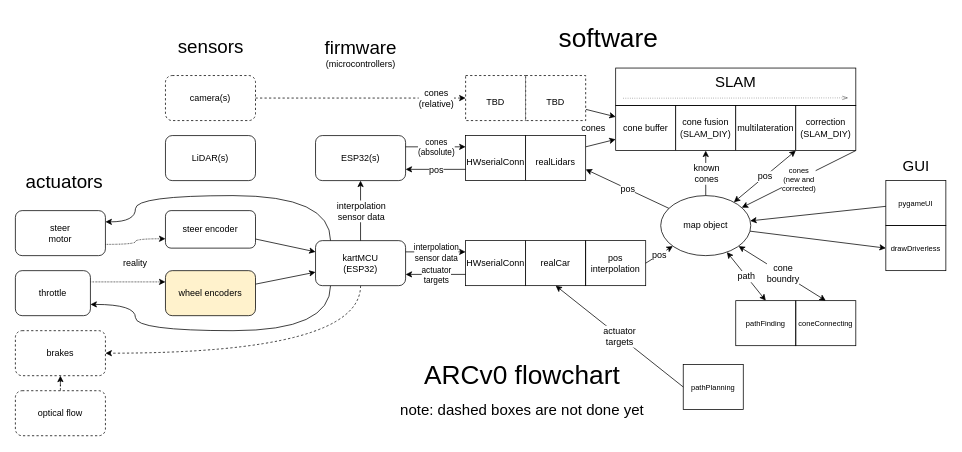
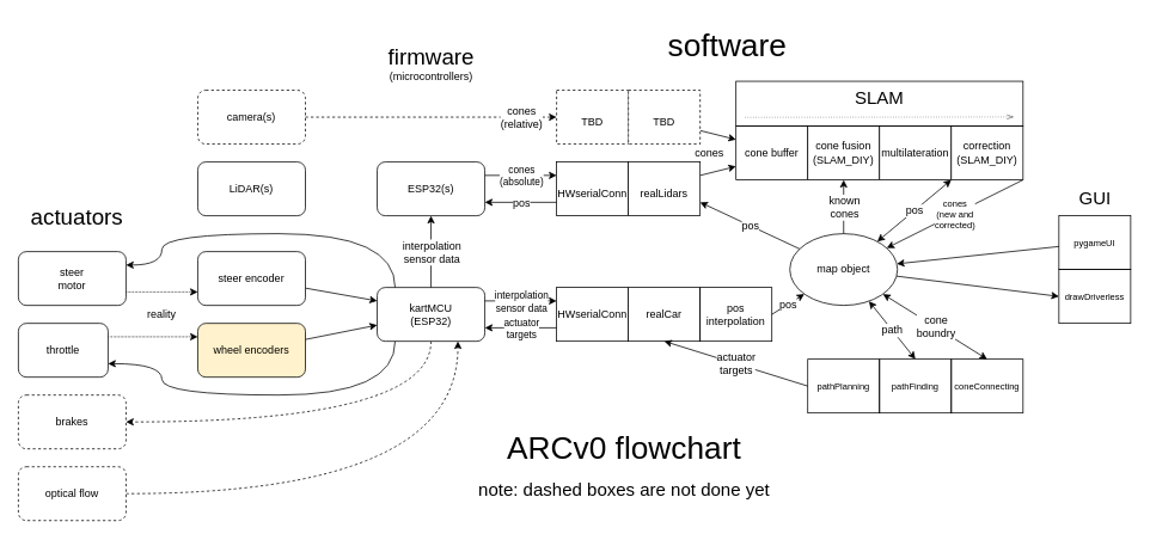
- <mxCell id="15" value="&lt;font style=&quot;font-size: 25px;&quot;&gt;sensors&lt;/font&gt;" style="text;html=1;align=center;verticalAlign=middle;resizable=0;points=[];autosize=1;strokeColor=none;fillColor=none;" vertex="1" parent="1"><mxGeometry x="225" y="40" width="110" height="40" as="geometry" /></mxCell>
- <mxCell id="10" value="steer encoder" style="rounded=1;whiteSpace=wrap;html=1;" vertex="1" parent="1"><mxGeometry x="220" y="280" width="120" height="50" as="geometry" /></mxCell>
+ <mxCell id="10" value="steer encoder" style="rounded=1;whiteSpace=wrap;html=1;" vertex="1" parent="1"><mxGeometry x="220" y="280" width="120" height="60" as="geometry" /></mxCell>
- <mxCell id="35" style="edgeStyle=orthogonalEdgeStyle;curved=1;rounded=0;orthogonalLoop=1;jettySize=auto;html=1;dashed=1;fontSize=12;elbow=vertical;" edge="1" parent="1" source="36" target="32"><mxGeometry relative="1" as="geometry" /></mxCell>
+ <mxCell id="35" style="edgeStyle=orthogonalEdgeStyle;curved=1;rounded=0;orthogonalLoop=1;jettySize=auto;html=1;entryX=0.75;entryY=1;entryDx=0;entryDy=0;dashed=1;fontSize=12;elbow=vertical;" edge="1" parent="1" source="36" target="27"><mxGeometry relative="1" as="geometry" /></mxCell>
- <mxCell id="66" value="pathPlanning" style="rounded=0;whiteSpace=wrap;html=1;labelBackgroundColor=none;fontSize=10;fillColor=none;" vertex="1" parent="1"><mxGeometry x="910" y="485" width="80" height="60" as="geometry" /></mxCell>
+ <mxCell id="66" value="pathPlanning" style="rounded=0;whiteSpace=wrap;html=1;labelBackgroundColor=none;fontSize=10;fillColor=none;" vertex="1" parent="1"><mxGeometry x="900" y="400" width="80" height="60" as="geometry" /></mxCell>
